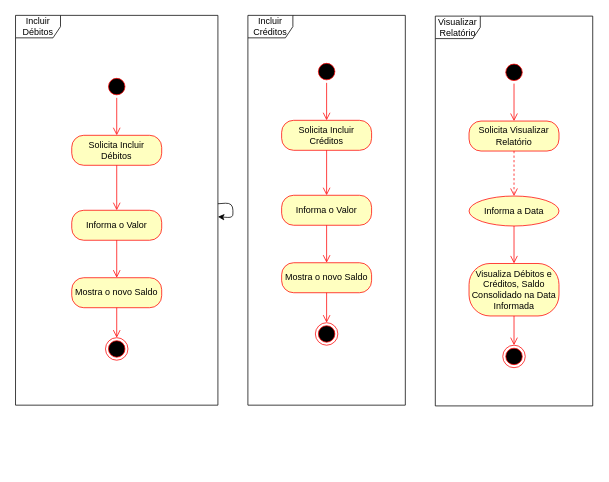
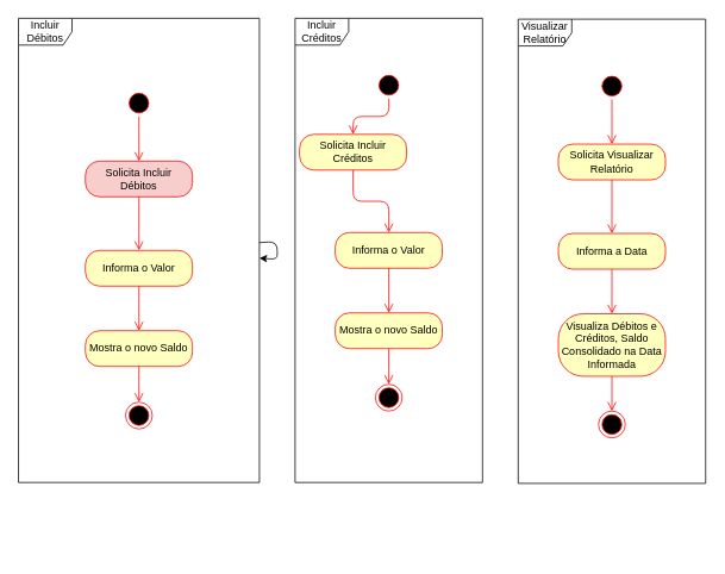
- <mxCell id="18" value="Solicita Incluir Créditos" style="rounded=1;whiteSpace=wrap;html=1;arcSize=40;fontColor=#000000;fillColor=#ffffc0;strokeColor=#ff0000;" vertex="1" parent="14"><mxGeometry x="45" y="140" width="120" height="40" as="geometry" /></mxCell>
+ <mxCell id="18" value="Solicita Incluir Créditos" style="rounded=1;whiteSpace=wrap;html=1;arcSize=40;fontColor=#000000;fillColor=#ffffc0;strokeColor=#ff0000;" vertex="1" parent="14"><mxGeometry x="5" y="130" width="120" height="40" as="geometry" /></mxCell>
- <mxCell id="6" value="Solicita Incluir Débitos" style="rounded=1;whiteSpace=wrap;html=1;arcSize=40;fontColor=#000000;fillColor=#ffffc0;strokeColor=#ff0000;" vertex="1" parent="2"><mxGeometry x="75" y="160" width="120" height="40" as="geometry" /></mxCell>
+ <mxCell id="6" value="Solicita Incluir Débitos" style="rounded=1;whiteSpace=wrap;html=1;arcSize=40;fontColor=#000000;fillColor=#f8cecc;strokeColor=#ff0000;" vertex="1" parent="2"><mxGeometry x="75" y="160" width="120" height="40" as="geometry" /></mxCell>
- <mxCell id="30" value="" style="edgeStyle=orthogonalEdgeStyle;html=1;verticalAlign=bottom;endArrow=open;endSize=8;strokeColor=#ff0000;entryX=0.5;entryY=0;entryDx=0;entryDy=0;dashed=1;" edge="1" parent="25" source="29" target="31"><mxGeometry relative="1" as="geometry"><mxPoint x="65" y="200" as="targetPoint" /></mxGeometry></mxCell>
+ <mxCell id="30" value="" style="edgeStyle=orthogonalEdgeStyle;html=1;verticalAlign=bottom;endArrow=open;endSize=8;strokeColor=#ff0000;entryX=0.5;entryY=0;entryDx=0;entryDy=0;" edge="1" parent="25" source="29" target="31"><mxGeometry relative="1" as="geometry"><mxPoint x="65" y="200" as="targetPoint" /></mxGeometry></mxCell>
- <mxCell id="31" value="Informa a Data" style="ellipse;whiteSpace=wrap;html=1;arcSize=40;fontColor=#000000;fillColor=#ffffc0;strokeColor=#ff0000;" vertex="1" parent="25"><mxGeometry x="45" y="240" width="120" height="40" as="geometry" /></mxCell>
+ <mxCell id="31" value="Informa a Data" style="rounded=1;whiteSpace=wrap;html=1;arcSize=40;fontColor=#000000;fillColor=#ffffc0;strokeColor=#ff0000;" vertex="1" parent="25"><mxGeometry x="45" y="240" width="120" height="40" as="geometry" /></mxCell>
